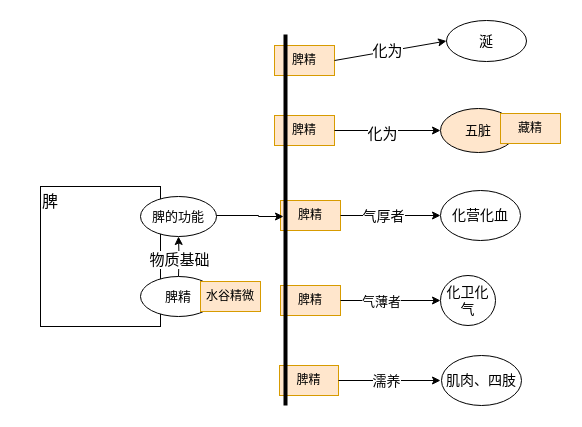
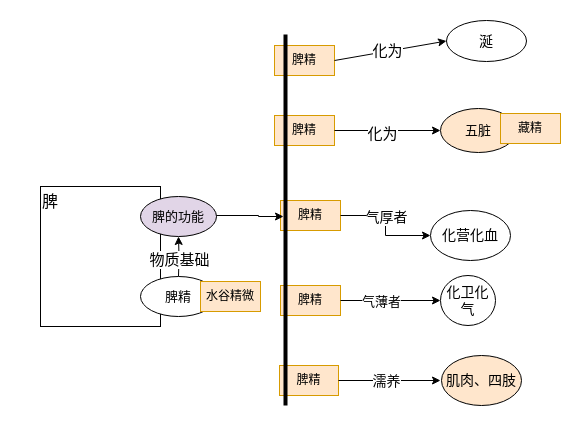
- <mxCell id="19" value="化营化血" style="ellipse;whiteSpace=wrap;html=1;fontSize=14;" vertex="1" parent="1"><mxGeometry x="440" y="190" width="80" height="50" as="geometry" /></mxCell>
+ <mxCell id="19" value="化营化血" style="ellipse;whiteSpace=wrap;html=1;fontSize=14;" vertex="1" parent="1"><mxGeometry x="430" y="210" width="80" height="50" as="geometry" /></mxCell>
- <mxCell id="16" value="脾的功能" style="ellipse;whiteSpace=wrap;html=1;fontSize=13;" vertex="1" parent="1"><mxGeometry x="140" y="196" width="76" height="40" as="geometry" /></mxCell>
+ <mxCell id="16" value="脾的功能" style="ellipse;whiteSpace=wrap;html=1;fontSize=13;fillColor=#e1d5e7;" vertex="1" parent="1"><mxGeometry x="140" y="196" width="76" height="40" as="geometry" /></mxCell>
- <mxCell id="31" value="肌肉、四肢" style="ellipse;whiteSpace=wrap;html=1;fontSize=14;" vertex="1" parent="1"><mxGeometry x="441" y="355" width="80" height="50" as="geometry" /></mxCell>
+ <mxCell id="31" value="肌肉、四肢" style="ellipse;whiteSpace=wrap;html=1;fontSize=14;fillColor=#ffe6cc;" vertex="1" parent="1"><mxGeometry x="441" y="355" width="80" height="50" as="geometry" /></mxCell>
